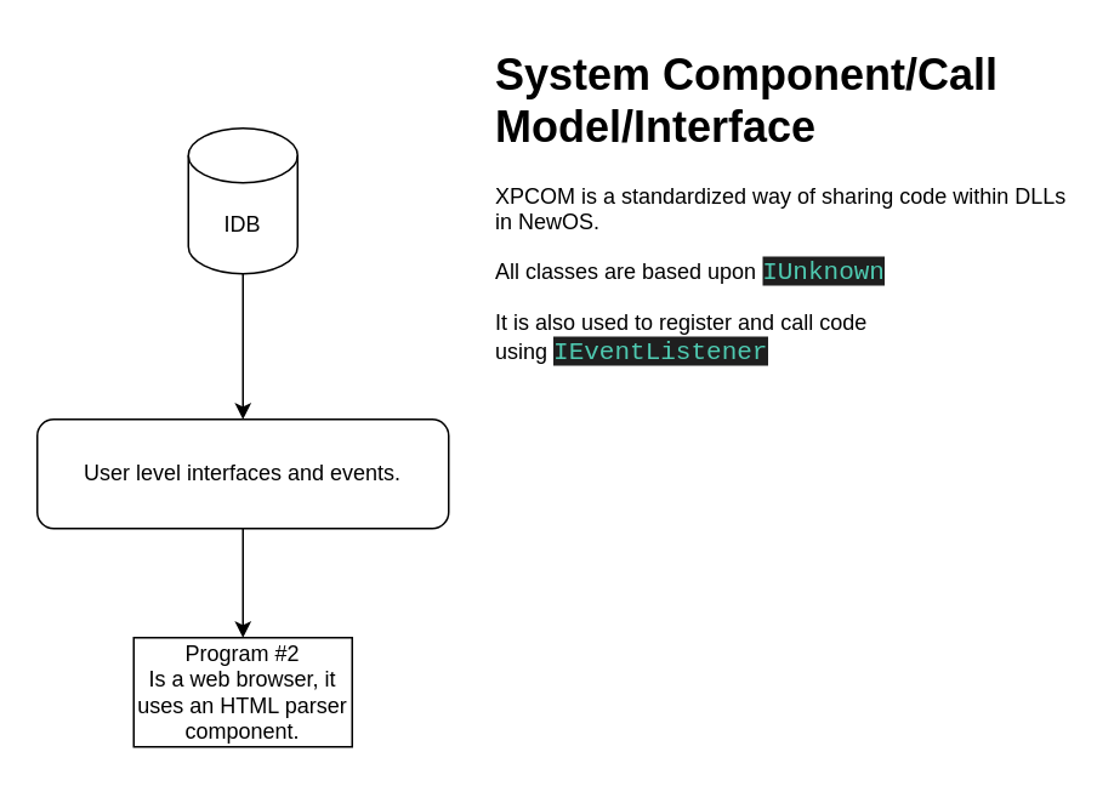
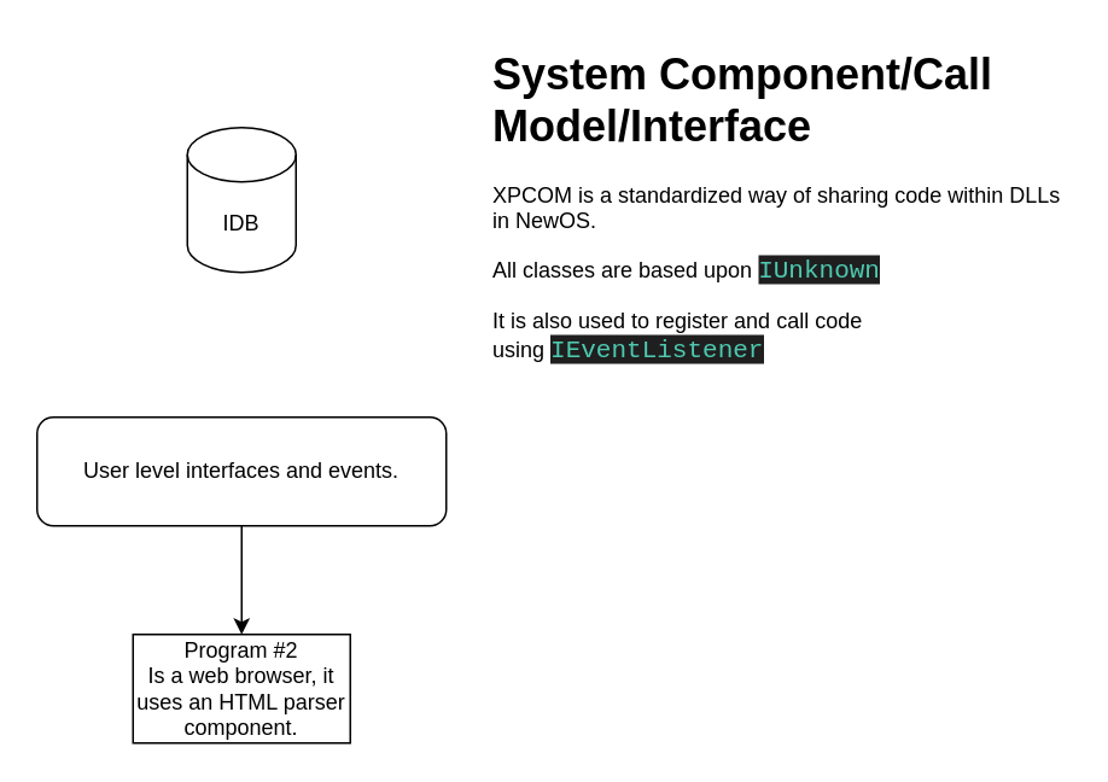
- <mxCell id="4" style="edgeStyle=orthogonalEdgeStyle;rounded=0;orthogonalLoop=1;jettySize=auto;html=1;" parent="1" source="5" target="3" edge="1"><mxGeometry relative="1" as="geometry" /></mxCell>
